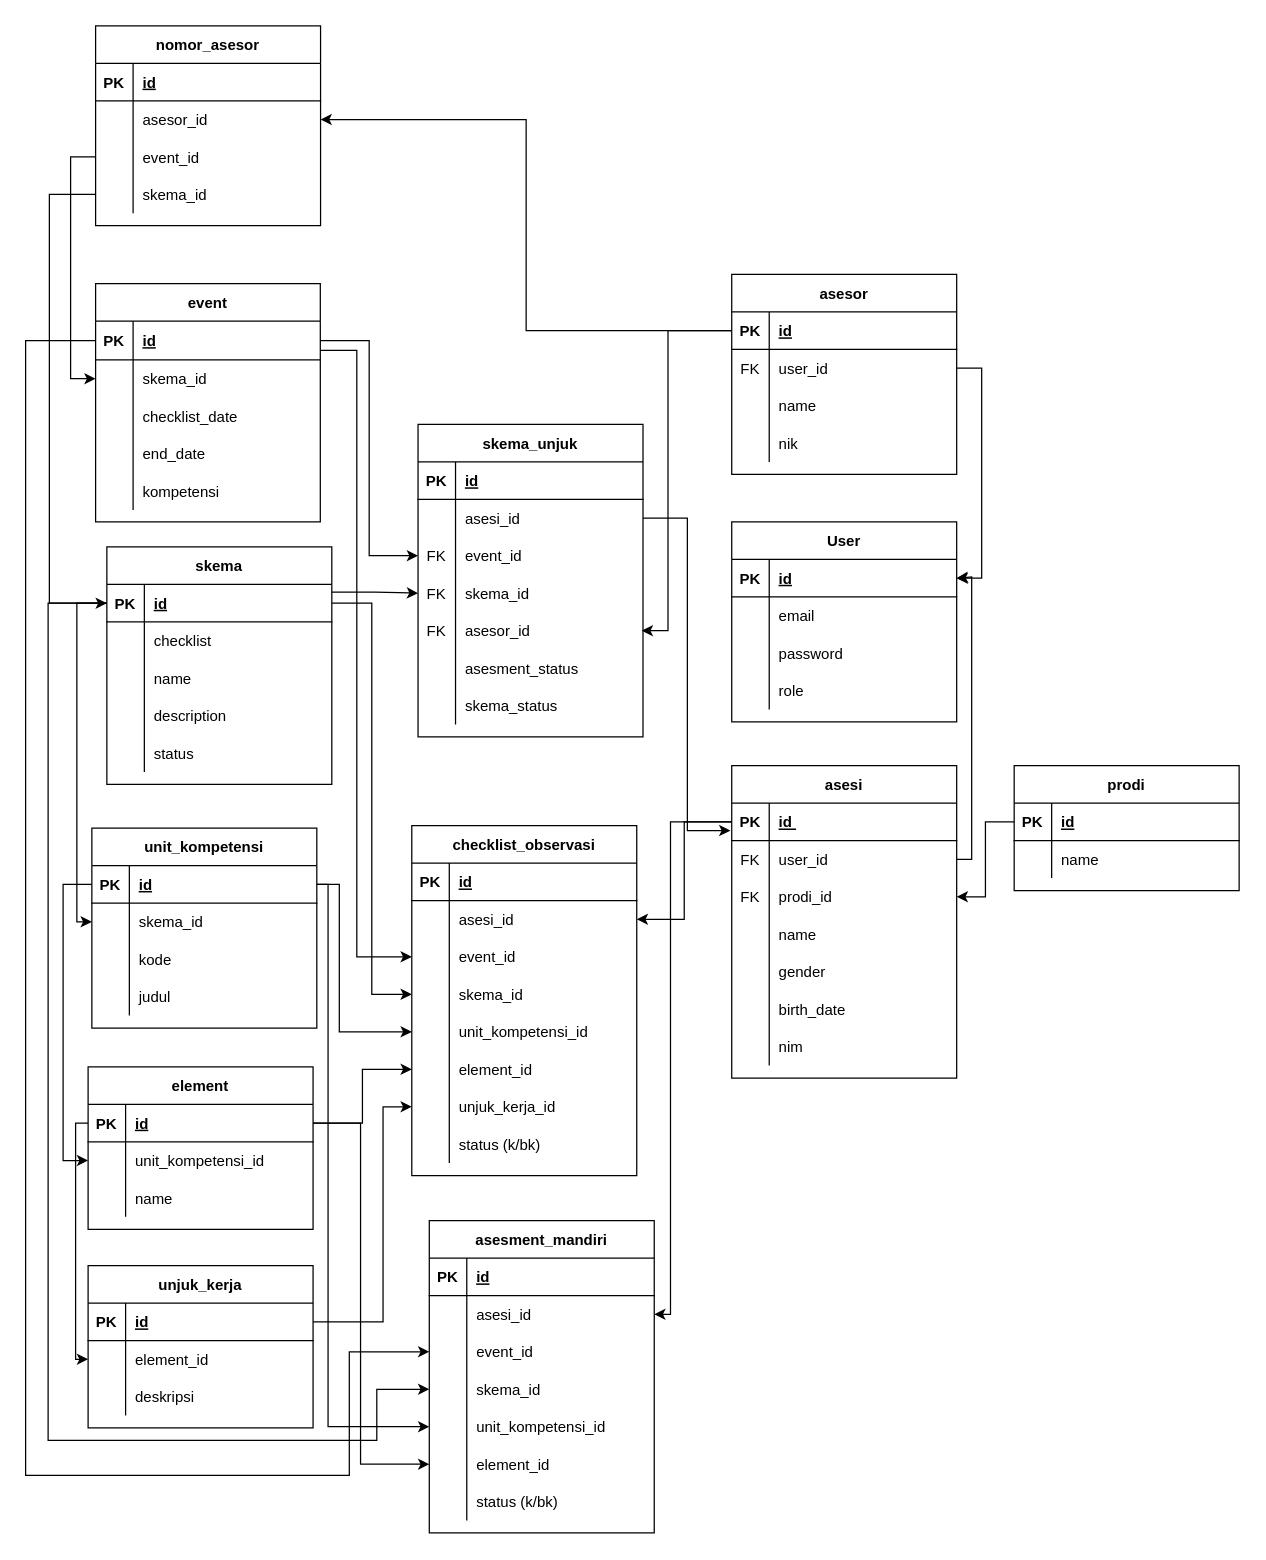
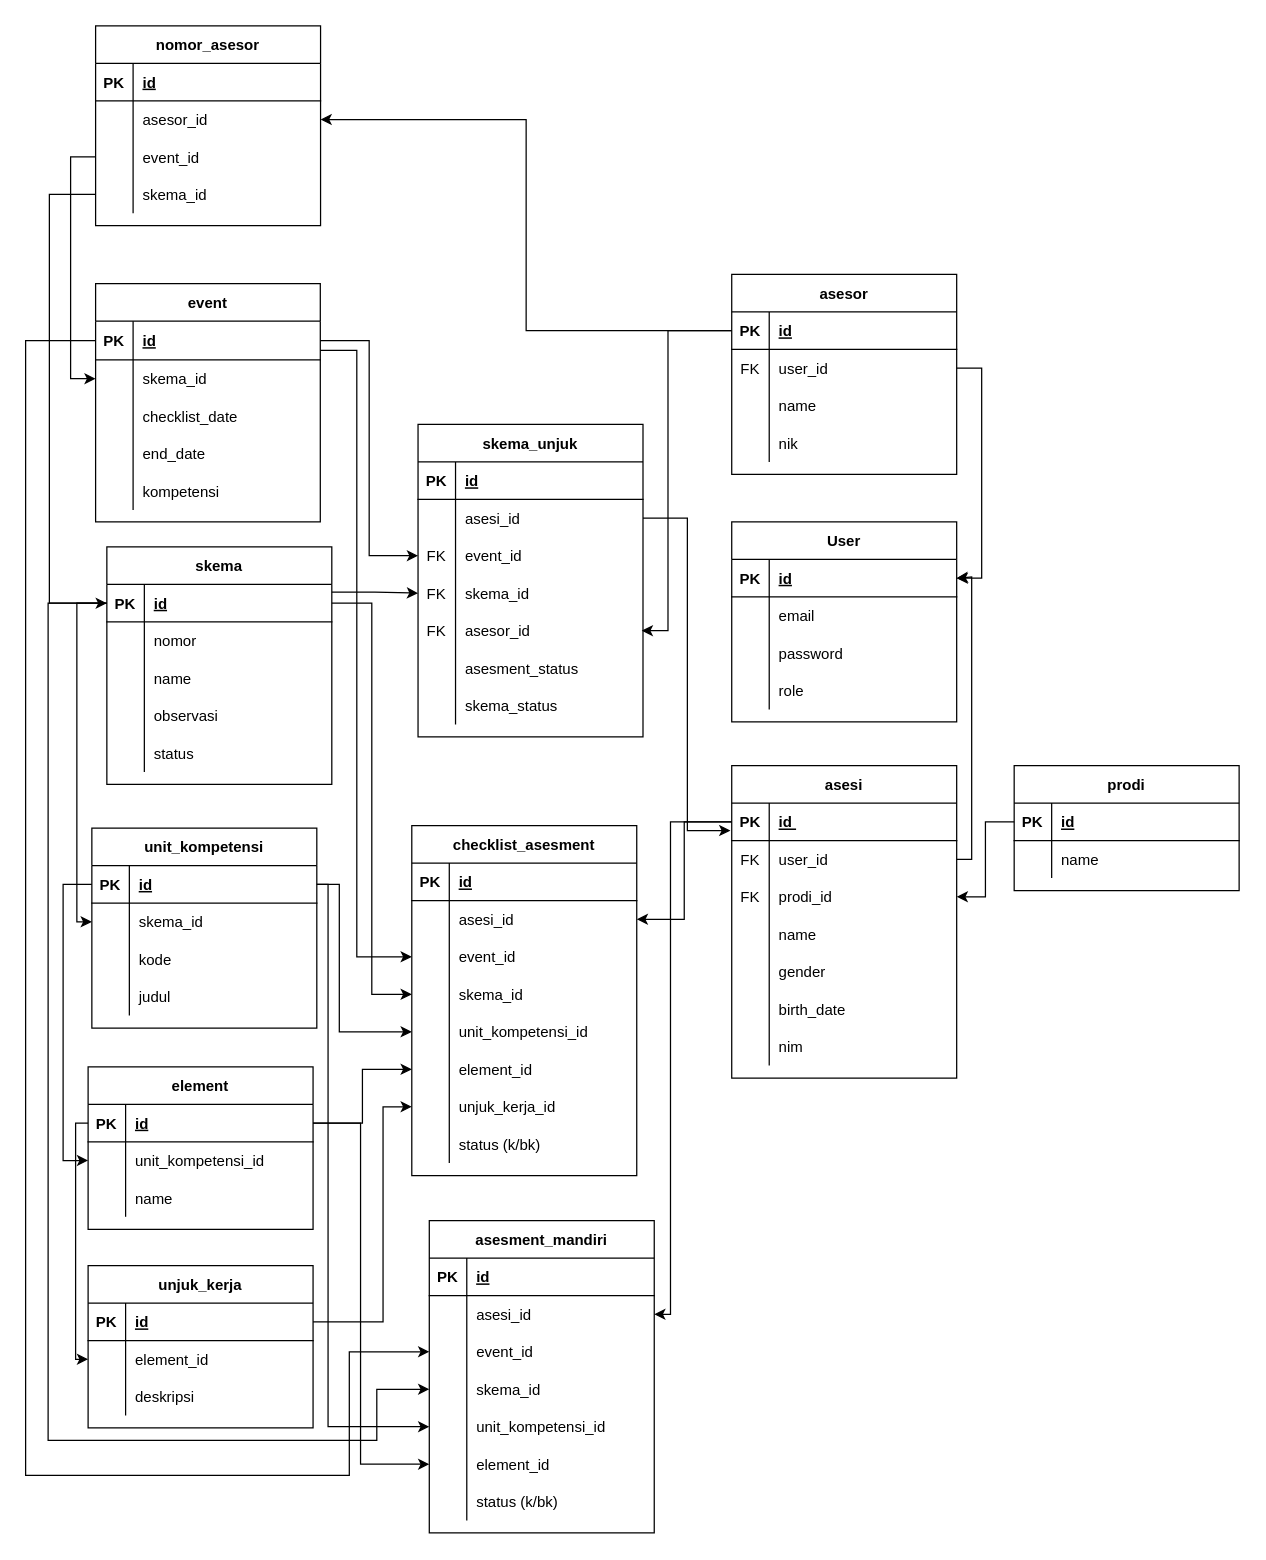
- <mxCell id="84" value="checklist" style="shape=partialRectangle;connectable=0;fillColor=none;top=0;left=0;bottom=0;right=0;align=left;spacingLeft=6;overflow=hidden;" vertex="1" parent="82"><mxGeometry x="30" width="150" height="30" as="geometry"><mxRectangle width="150" height="30" as="alternateBounds" /></mxGeometry></mxCell>
+ <mxCell id="84" value="nomor" style="shape=partialRectangle;connectable=0;fillColor=none;top=0;left=0;bottom=0;right=0;align=left;spacingLeft=6;overflow=hidden;" vertex="1" parent="82"><mxGeometry x="30" width="150" height="30" as="geometry"><mxRectangle width="150" height="30" as="alternateBounds" /></mxGeometry></mxCell>
- <mxCell id="90" value="description" style="shape=partialRectangle;connectable=0;fillColor=none;top=0;left=0;bottom=0;right=0;align=left;spacingLeft=6;overflow=hidden;" vertex="1" parent="88"><mxGeometry x="30" width="150" height="30" as="geometry"><mxRectangle width="150" height="30" as="alternateBounds" /></mxGeometry></mxCell>
+ <mxCell id="90" value="observasi" style="shape=partialRectangle;connectable=0;fillColor=none;top=0;left=0;bottom=0;right=0;align=left;spacingLeft=6;overflow=hidden;" vertex="1" parent="88"><mxGeometry x="30" width="150" height="30" as="geometry"><mxRectangle width="150" height="30" as="alternateBounds" /></mxGeometry></mxCell>
- <mxCell id="171" value="checklist_observasi" style="shape=table;startSize=30;container=1;collapsible=1;childLayout=tableLayout;fixedRows=1;rowLines=0;fontStyle=1;align=center;resizeLast=1;" vertex="1" parent="1"><mxGeometry x="329" y="660" width="180" height="280" as="geometry" /></mxCell>
+ <mxCell id="171" value="checklist_asesment" style="shape=table;startSize=30;container=1;collapsible=1;childLayout=tableLayout;fixedRows=1;rowLines=0;fontStyle=1;align=center;resizeLast=1;" vertex="1" parent="1"><mxGeometry x="329" y="660" width="180" height="280" as="geometry" /></mxCell>
